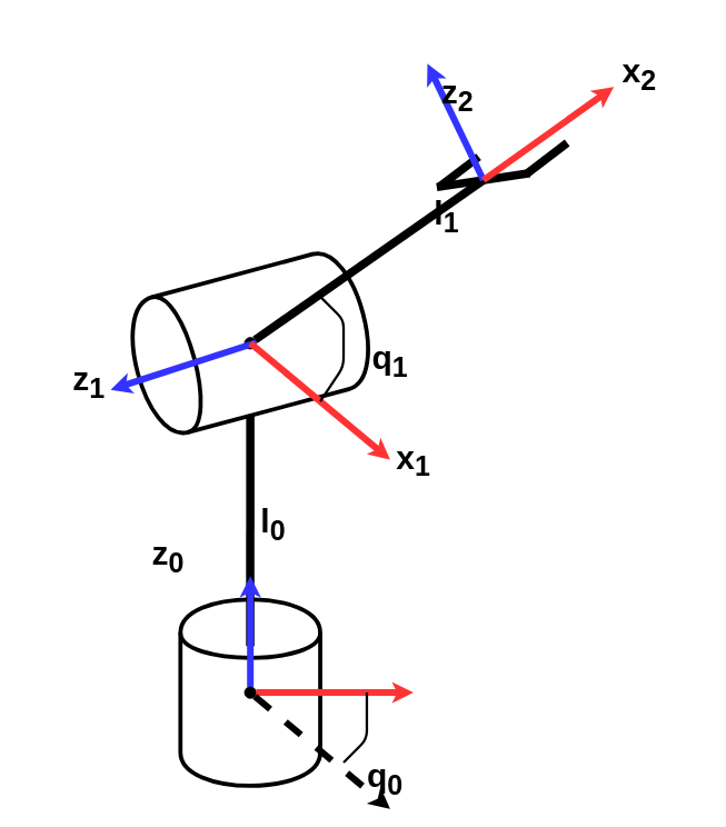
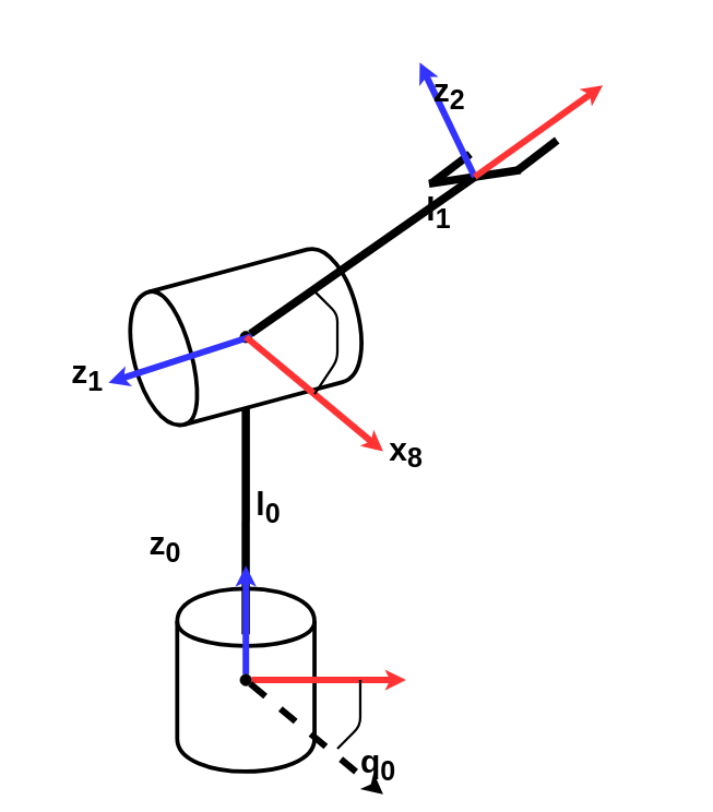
- <mxCell id="29" value="&lt;b style=&quot;font-size: 40px&quot;&gt;&lt;span&gt;x&lt;/span&gt;&lt;span&gt;&lt;sub&gt;2&lt;/sub&gt;&lt;/span&gt;&lt;/b&gt;" style="text;html=1;strokeColor=none;fillColor=none;align=center;verticalAlign=middle;whiteSpace=wrap;rounded=0;" vertex="1" parent="2"><mxGeometry x="690.004" y="40.002" width="111.766" height="55.882" as="geometry" /></mxCell>
- <mxCell id="17" value="&lt;b style=&quot;font-size: 40px&quot;&gt;q&lt;span&gt;&lt;sub&gt;1&lt;/sub&gt;&lt;/span&gt;&lt;/b&gt;" style="text;html=1;strokeColor=none;fillColor=none;align=center;verticalAlign=middle;whiteSpace=wrap;rounded=0;" vertex="1" parent="2"><mxGeometry x="391.182" y="384.191" width="111.766" height="55.882" as="geometry" /></mxCell>
- <mxCell id="22" value="&lt;b style=&quot;font-size: 40px&quot;&gt;&lt;span&gt;x&lt;sub&gt;1&lt;/sub&gt;&lt;/span&gt;&lt;/b&gt;" style="text;html=1;strokeColor=none;fillColor=none;align=center;verticalAlign=middle;whiteSpace=wrap;rounded=0;" vertex="1" parent="2"><mxGeometry x="419.12" y="502.941" width="111.766" height="55.882" as="geometry" /></mxCell>
+ <mxCell id="22" value="&lt;b style=&quot;font-size: 40px&quot;&gt;&lt;span&gt;x&lt;sub&gt;8&lt;/sub&gt;&lt;/span&gt;&lt;/b&gt;" style="text;html=1;strokeColor=none;fillColor=none;align=center;verticalAlign=middle;whiteSpace=wrap;rounded=0;" vertex="1" parent="2"><mxGeometry x="419.12" y="502.941" width="111.766" height="55.882" as="geometry" /></mxCell>
- <mxCell id="20" value="&lt;b style=&quot;font-size: 40px&quot;&gt;&lt;span&gt;l&lt;/span&gt;&lt;span&gt;&lt;sub&gt;0&lt;/sub&gt;&lt;/span&gt;&lt;/b&gt;" style="text;html=1;strokeColor=none;fillColor=none;align=center;verticalAlign=middle;whiteSpace=wrap;rounded=0;" vertex="1" parent="2"><mxGeometry x="251.47" y="580.005" width="111.766" height="55.882" as="geometry" /></mxCell>
+ <mxCell id="20" value="&lt;b style=&quot;font-size: 40px&quot;&gt;&lt;span&gt;l&lt;/span&gt;&lt;span&gt;&lt;sub&gt;0&lt;/sub&gt;&lt;/span&gt;&lt;/b&gt;" style="text;html=1;strokeColor=none;fillColor=none;align=center;verticalAlign=middle;whiteSpace=wrap;rounded=0;" vertex="1" parent="2"><mxGeometry x="251.47" y="570.005" width="111.766" height="55.882" as="geometry" /></mxCell>
